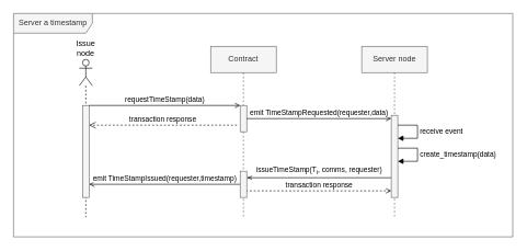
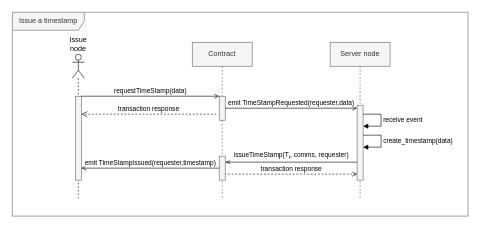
- <mxCell id="6" value="Server a timestamp" style="shape=umlFrame;whiteSpace=wrap;html=1;pointerEvents=0;width=120;height=30;fillColor=#f5f5f5;fontColor=#333333;strokeColor=#666666;" vertex="1" parent="1"><mxGeometry x="20" y="20" width="760" height="340" as="geometry" /></mxCell>
+ <mxCell id="6" value="Issue a timestamp" style="shape=umlFrame;whiteSpace=wrap;html=1;pointerEvents=0;width=120;height=30;fillColor=#f5f5f5;fontColor=#333333;strokeColor=#666666;" vertex="1" parent="1"><mxGeometry x="20" y="20" width="760" height="340" as="geometry" /></mxCell>
